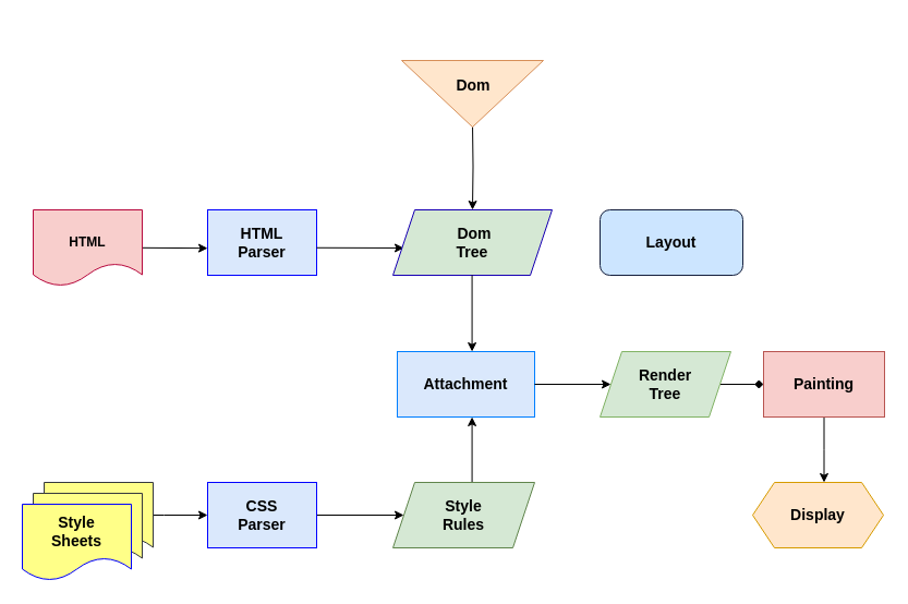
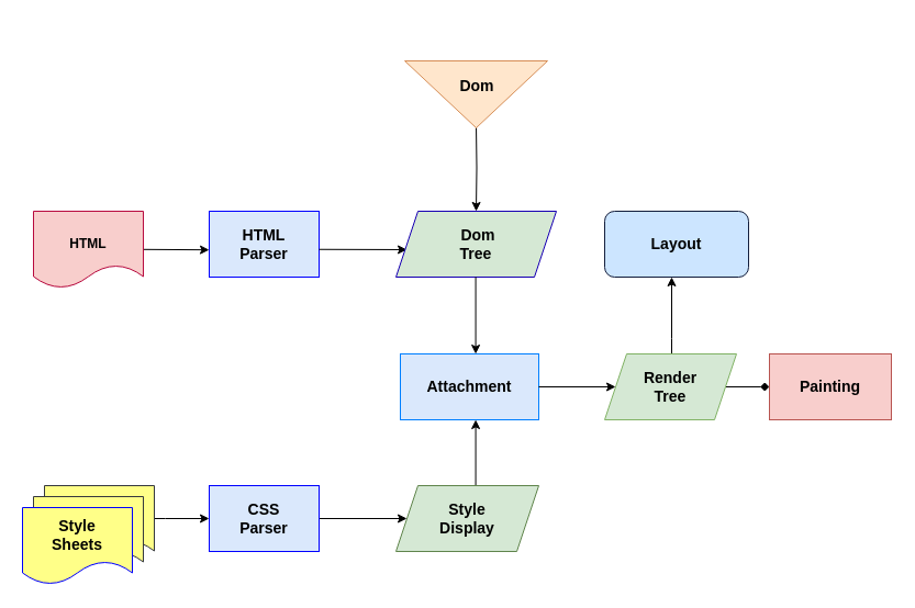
+ <mxCell id="19" value="" style="edgeStyle=orthogonalEdgeStyle;rounded=0;orthogonalLoop=1;jettySize=auto;html=1;" parent="1" source="21" target="22" edge="1"><mxGeometry relative="1" as="geometry"><Array as="points"><mxPoint x="611" y="308" /><mxPoint x="611" y="308" /></Array></mxGeometry></mxCell>
- <mxCell id="23" value="" style="edgeStyle=orthogonalEdgeStyle;rounded=0;orthogonalLoop=1;jettySize=auto;html=1;" parent="1" source="24" target="25" edge="1"><mxGeometry relative="1" as="geometry"><Array as="points"><mxPoint x="756" y="412" /><mxPoint x="756" y="412" /></Array></mxGeometry></mxCell>
- <mxCell id="14" value="&lt;font style=&quot;font-size: 14px;&quot;&gt;&lt;b&gt;Style&lt;/b&gt;&lt;/font&gt;&lt;div style=&quot;font-size: 14px;&quot;&gt;&lt;font style=&quot;font-size: 14px;&quot;&gt;&lt;b&gt;Rules&lt;/b&gt;&lt;/font&gt;&lt;/div&gt;" style="shape=parallelogram;perimeter=parallelogramPerimeter;whiteSpace=wrap;html=1;fixedSize=1;fillColor=#d5e8d4;strokeColor=#60854C;" parent="1" vertex="1"><mxGeometry x="360" y="442" width="130" height="60" as="geometry" /></mxCell>
+ <mxCell id="14" value="&lt;font style=&quot;font-size: 14px;&quot;&gt;&lt;b&gt;Style&lt;/b&gt;&lt;/font&gt;&lt;div style=&quot;font-size: 14px;&quot;&gt;&lt;font style=&quot;font-size: 14px;&quot;&gt;&lt;b&gt;Display&lt;/b&gt;&lt;/font&gt;&lt;/div&gt;" style="shape=parallelogram;perimeter=parallelogramPerimeter;whiteSpace=wrap;html=1;fixedSize=1;fillColor=#d5e8d4;strokeColor=#60854C;" parent="1" vertex="1"><mxGeometry x="360" y="442" width="130" height="60" as="geometry" /></mxCell>
- <mxCell id="25" value="&lt;font style=&quot;font-size: 14px;&quot;&gt;&lt;b&gt;Display&lt;/b&gt;&lt;/font&gt;" style="shape=hexagon;perimeter=hexagonPerimeter2;whiteSpace=wrap;html=1;fixedSize=1;fillColor=#ffe6cc;strokeColor=#d79b00;" parent="1" vertex="1"><mxGeometry x="690" y="442" width="120" height="60" as="geometry" /></mxCell>
